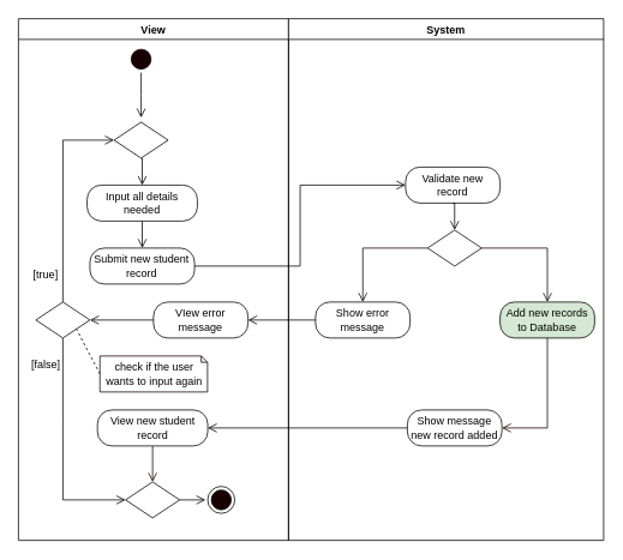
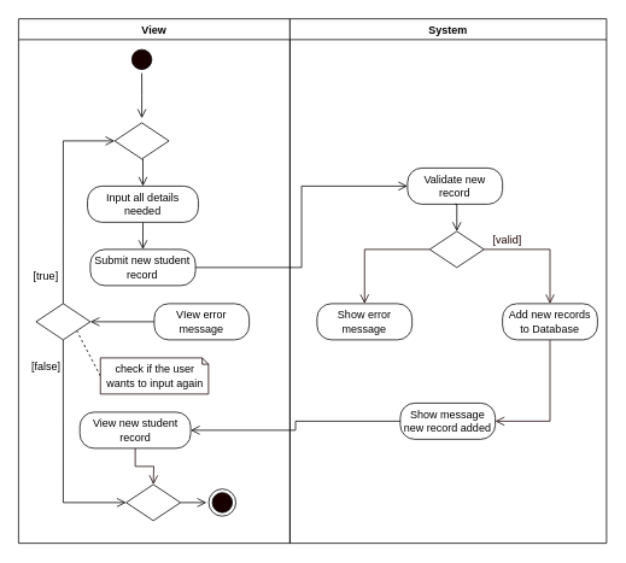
+ <mxCell id="27" value="&lt;font color=&quot;#190000&quot;&gt;[valid]&lt;/font&gt;" style="text;html=1;align=center;verticalAlign=middle;resizable=0;points=[];autosize=1;strokeColor=none;fontColor=#FFFFFF;" parent="23" vertex="1"><mxGeometry x="214.5" y="235" width="50" height="20" as="geometry" /></mxCell>
- <mxCell id="36" style="edgeStyle=orthogonalEdgeStyle;rounded=0;orthogonalLoop=1;jettySize=auto;html=1;exitX=0;exitY=0.5;exitDx=0;exitDy=0;entryX=1;entryY=0.5;entryDx=0;entryDy=0;endArrow=open;endFill=0;endSize=8;" parent="1" source="28" target="21" edge="1"><mxGeometry relative="1" as="geometry" /></mxCell>
- <mxCell id="30" value="Add new records to Database" style="rounded=1;whiteSpace=wrap;html=1;arcSize=40;fillColor=#d5e8d4;" parent="23" vertex="1"><mxGeometry x="235" y="315" width="105" height="40" as="geometry" /></mxCell>
+ <mxCell id="30" value="Add new records to Database" style="rounded=1;whiteSpace=wrap;html=1;arcSize=40;" parent="23" vertex="1"><mxGeometry x="235" y="315" width="105" height="40" as="geometry" /></mxCell>
- <mxCell id="10" value="View new student record" style="rounded=1;whiteSpace=wrap;html=1;arcSize=40;" parent="2" vertex="1"><mxGeometry x="87.75" y="435" width="122.5" height="40" as="geometry" /></mxCell>
+ <mxCell id="10" value="View new student record" style="rounded=1;whiteSpace=wrap;html=1;arcSize=40;" parent="2" vertex="1"><mxGeometry x="67.75" y="435" width="122.5" height="40" as="geometry" /></mxCell>
- <mxCell id="33" value="Show message new record added" style="rounded=1;whiteSpace=wrap;html=1;arcSize=40;" parent="23" vertex="1"><mxGeometry x="132" y="435" width="105" height="40" as="geometry" /></mxCell>
+ <mxCell id="33" value="Show message new record added" style="rounded=1;whiteSpace=wrap;html=1;arcSize=40;" parent="23" vertex="1"><mxGeometry x="122" y="425" width="105" height="40" as="geometry" /></mxCell>
